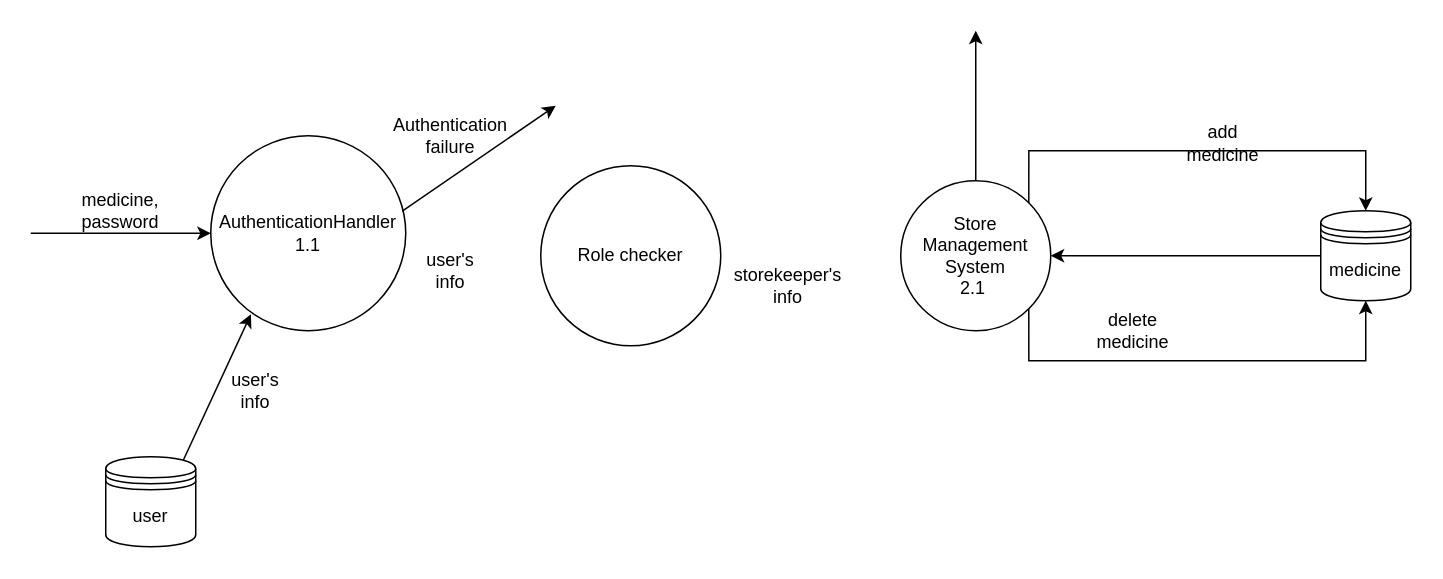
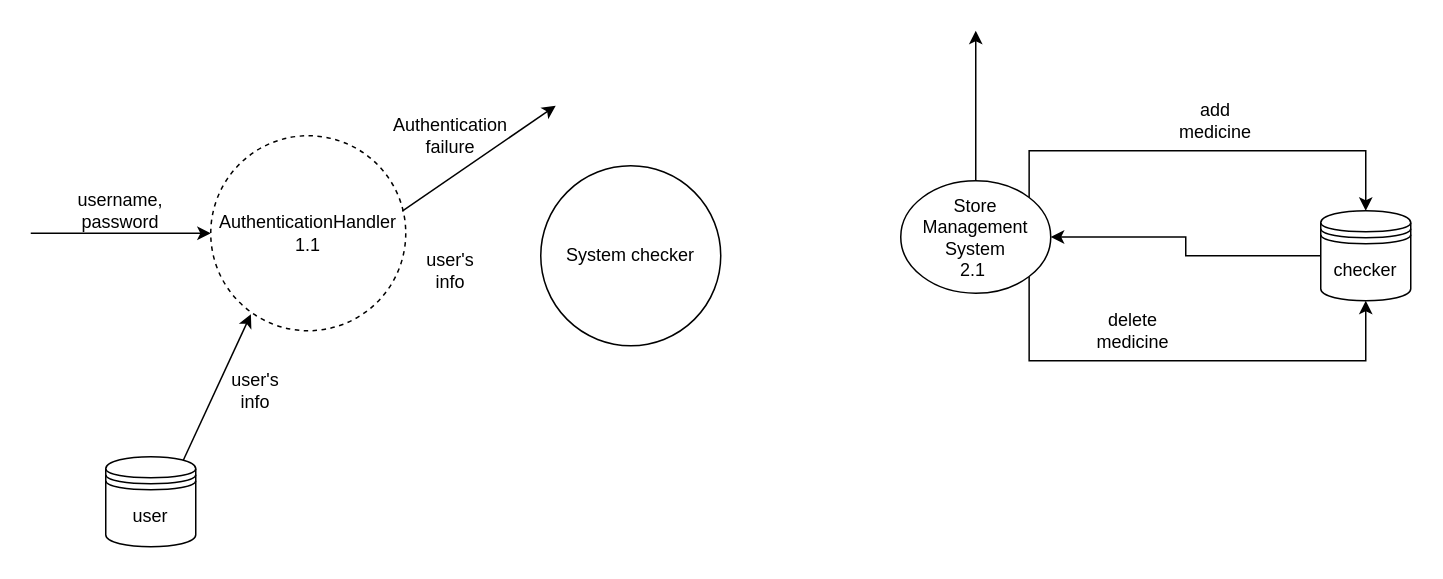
- <mxCell id="19" value="add medicine" style="text;html=1;strokeColor=none;fillColor=none;align=center;verticalAlign=middle;whiteSpace=wrap;rounded=0;" vertex="1" parent="1"><mxGeometry x="795" y="85" width="40" height="20" as="geometry" /></mxCell>
+ <mxCell id="19" value="add medicine" style="text;html=1;strokeColor=none;fillColor=none;align=center;verticalAlign=middle;whiteSpace=wrap;rounded=0;" vertex="1" parent="1"><mxGeometry x="790" y="70" width="40" height="20" as="geometry" /></mxCell>
- <mxCell id="10" value="medicine, password" style="text;html=1;strokeColor=none;fillColor=none;align=center;verticalAlign=middle;whiteSpace=wrap;rounded=0;" parent="1" vertex="1"><mxGeometry x="60" y="130" width="40" height="20" as="geometry" /></mxCell>
+ <mxCell id="10" value="username, password" style="text;html=1;strokeColor=none;fillColor=none;align=center;verticalAlign=middle;whiteSpace=wrap;rounded=0;" parent="1" vertex="1"><mxGeometry x="60" y="130" width="40" height="20" as="geometry" /></mxCell>
- <mxCell id="8" value="AuthenticationHandler&lt;br&gt;1.1" style="ellipse;whiteSpace=wrap;html=1;aspect=fixed;" parent="1" vertex="1"><mxGeometry x="140" y="90" width="130" height="130" as="geometry" /></mxCell>
+ <mxCell id="8" value="AuthenticationHandler&lt;br&gt;1.1" style="ellipse;whiteSpace=wrap;html=1;aspect=fixed;dashed=1;" parent="1" vertex="1"><mxGeometry x="140" y="90" width="130" height="130" as="geometry" /></mxCell>
- <mxCell id="14" value="Role checker" style="ellipse;whiteSpace=wrap;html=1;aspect=fixed;" parent="1" vertex="1"><mxGeometry x="360" y="110" width="120" height="120" as="geometry" /></mxCell>
+ <mxCell id="14" value="System checker" style="ellipse;whiteSpace=wrap;html=1;aspect=fixed;" parent="1" vertex="1"><mxGeometry x="360" y="110" width="120" height="120" as="geometry" /></mxCell>
- <mxCell id="5" value="Store Management System&lt;br&gt;2.1&amp;nbsp;" style="ellipse;whiteSpace=wrap;html=1;aspect=fixed;" parent="1" vertex="1"><mxGeometry x="600" y="120" width="100" height="100" as="geometry" /></mxCell>
+ <mxCell id="5" value="Store Management System&lt;br&gt;2.1&amp;nbsp;" style="ellipse;whiteSpace=wrap;html=1;aspect=fixed;" parent="1" vertex="1"><mxGeometry x="600" y="120" width="100" height="75" as="geometry" /></mxCell>
- <mxCell id="18" value="medicine" style="shape=datastore;whiteSpace=wrap;html=1;" vertex="1" parent="1"><mxGeometry x="880" y="140" width="60" height="60" as="geometry" /></mxCell>
+ <mxCell id="18" value="checker" style="shape=datastore;whiteSpace=wrap;html=1;" vertex="1" parent="1"><mxGeometry x="880" y="140" width="60" height="60" as="geometry" /></mxCell>
- <mxCell id="16" value="storekeeper's info" style="text;html=1;strokeColor=none;fillColor=none;align=center;verticalAlign=middle;whiteSpace=wrap;rounded=0;" parent="1" vertex="1"><mxGeometry x="505" y="180" width="40" height="20" as="geometry" /></mxCell>
